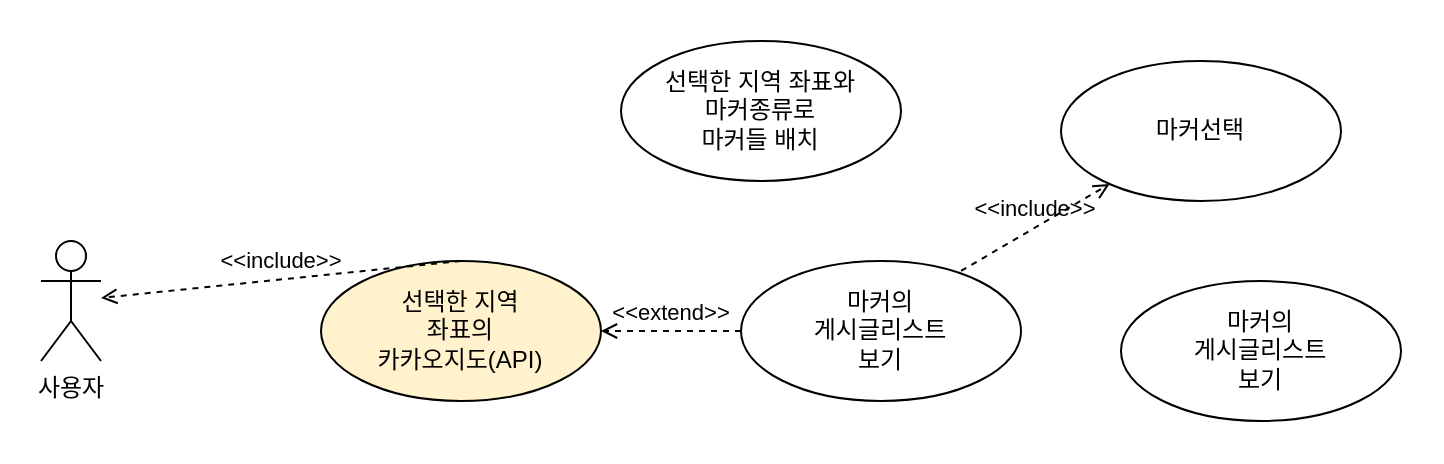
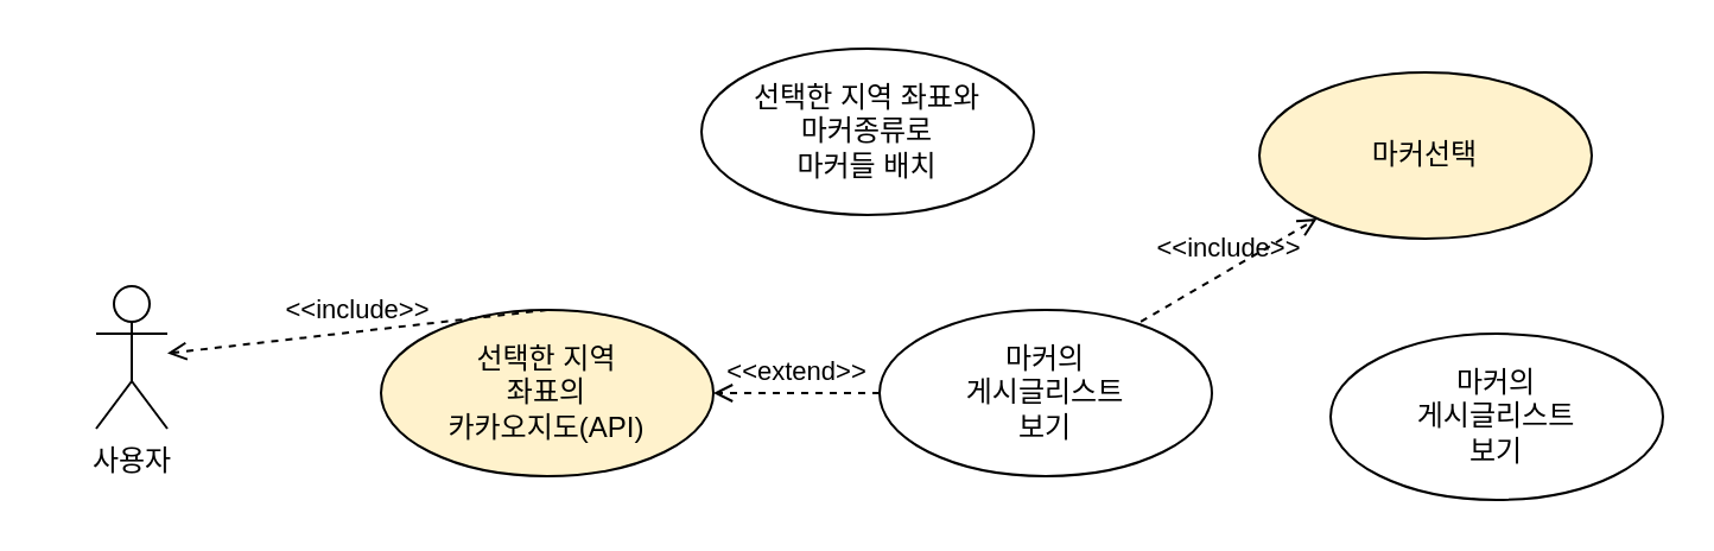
- <mxCell id="5" value="선택한 지역 좌표와&lt;br&gt;마커종류로&lt;br&gt;마커들 배치" style="ellipse;whiteSpace=wrap;html=1;" vertex="1" parent="1"><mxGeometry x="310" y="20" width="140" height="70" as="geometry" /></mxCell>
+ <mxCell id="5" value="선택한 지역 좌표와&lt;br&gt;마커종류로&lt;br&gt;마커들 배치" style="ellipse;whiteSpace=wrap;html=1;" vertex="1" parent="1"><mxGeometry x="295" y="20" width="140" height="70" as="geometry" /></mxCell>
- <mxCell id="7" value="마커선택" style="ellipse;whiteSpace=wrap;html=1;" vertex="1" parent="1"><mxGeometry x="530" y="30" width="140" height="70" as="geometry" /></mxCell>
+ <mxCell id="7" value="마커선택" style="ellipse;whiteSpace=wrap;html=1;fillColor=#fff2cc;" vertex="1" parent="1"><mxGeometry x="530" y="30" width="140" height="70" as="geometry" /></mxCell>
- <mxCell id="3" value="사용자" style="shape=umlActor;verticalLabelPosition=bottom;verticalAlign=top;html=1;outlineConnect=0;" vertex="1" parent="1"><mxGeometry x="20" y="120" width="30" height="60" as="geometry" /></mxCell>
+ <mxCell id="3" value="사용자" style="shape=umlActor;verticalLabelPosition=bottom;verticalAlign=top;html=1;outlineConnect=0;" vertex="1" parent="1"><mxGeometry x="40" y="120" width="30" height="60" as="geometry" /></mxCell>
